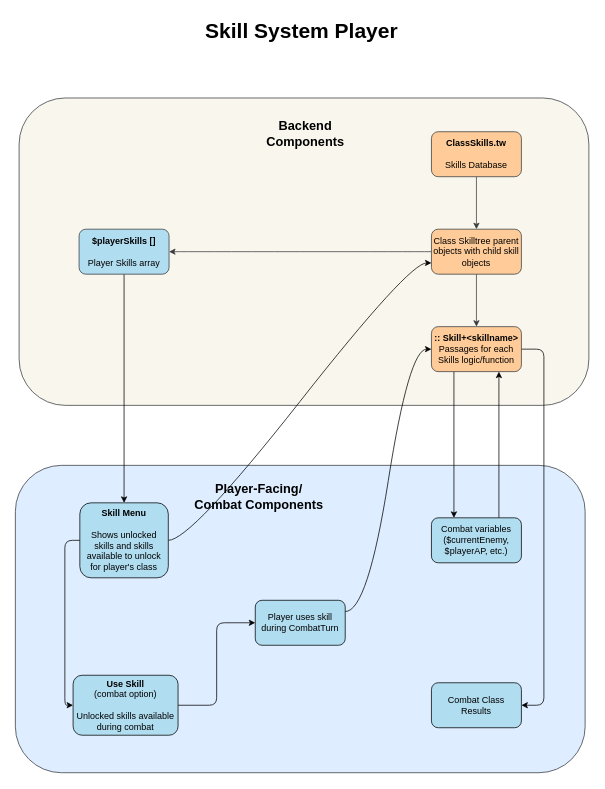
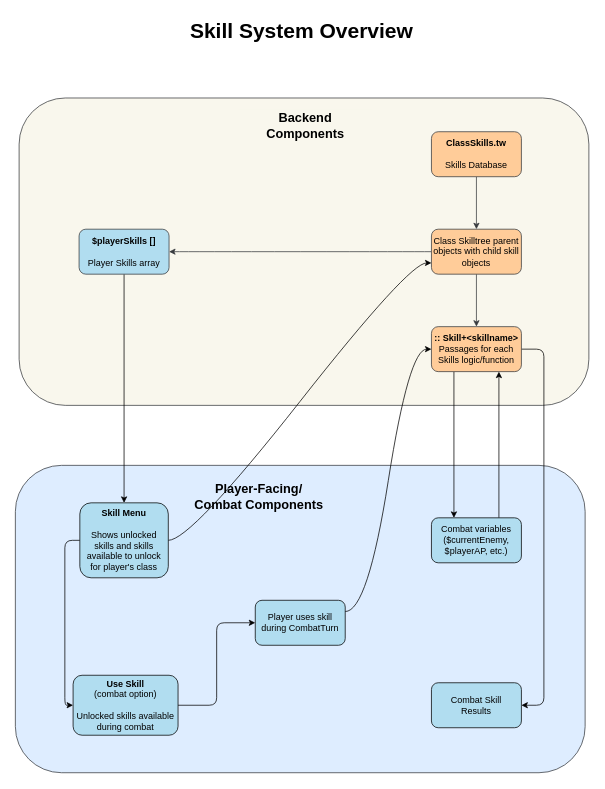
- <mxCell id="26" value="Skill System Player" style="text;html=1;strokeColor=none;fillColor=none;align=center;verticalAlign=middle;whiteSpace=wrap;rounded=0;fontStyle=1;fontSize=28;" vertex="1" parent="1"><mxGeometry x="217" y="20" width="370" height="40" as="geometry" /></mxCell>
+ <mxCell id="26" value="Skill System Overview" style="text;html=1;strokeColor=none;fillColor=none;align=center;verticalAlign=middle;whiteSpace=wrap;rounded=0;fontStyle=1;fontSize=28;" vertex="1" parent="1"><mxGeometry x="217" y="20" width="370" height="40" as="geometry" /></mxCell>
- <mxCell id="24" value="Backend Components" style="text;html=1;strokeColor=none;fillColor=#f9f7ed;align=center;verticalAlign=middle;whiteSpace=wrap;rounded=0;fontSize=17;fontStyle=1" vertex="1" parent="1"><mxGeometry x="317" y="155" width="180" height="45" as="geometry" /></mxCell>
+ <mxCell id="24" value="Backend Components" style="text;html=1;strokeColor=none;fillColor=#f9f7ed;align=center;verticalAlign=middle;whiteSpace=wrap;rounded=0;fontSize=17;fontStyle=1" vertex="1" parent="1"><mxGeometry x="317" y="145" width="180" height="45" as="geometry" /></mxCell>
- <mxCell id="23" value="Combat Class&lt;br&gt;Results" style="rounded=1;whiteSpace=wrap;html=1;fillColor=#b1ddf0;strokeColor=#000000;" vertex="1" parent="1"><mxGeometry x="575" y="910" width="120" height="60" as="geometry" /></mxCell>
+ <mxCell id="23" value="Combat Skill&lt;br&gt;Results" style="rounded=1;whiteSpace=wrap;html=1;fillColor=#b1ddf0;strokeColor=#000000;" vertex="1" parent="1"><mxGeometry x="575" y="910" width="120" height="60" as="geometry" /></mxCell>
